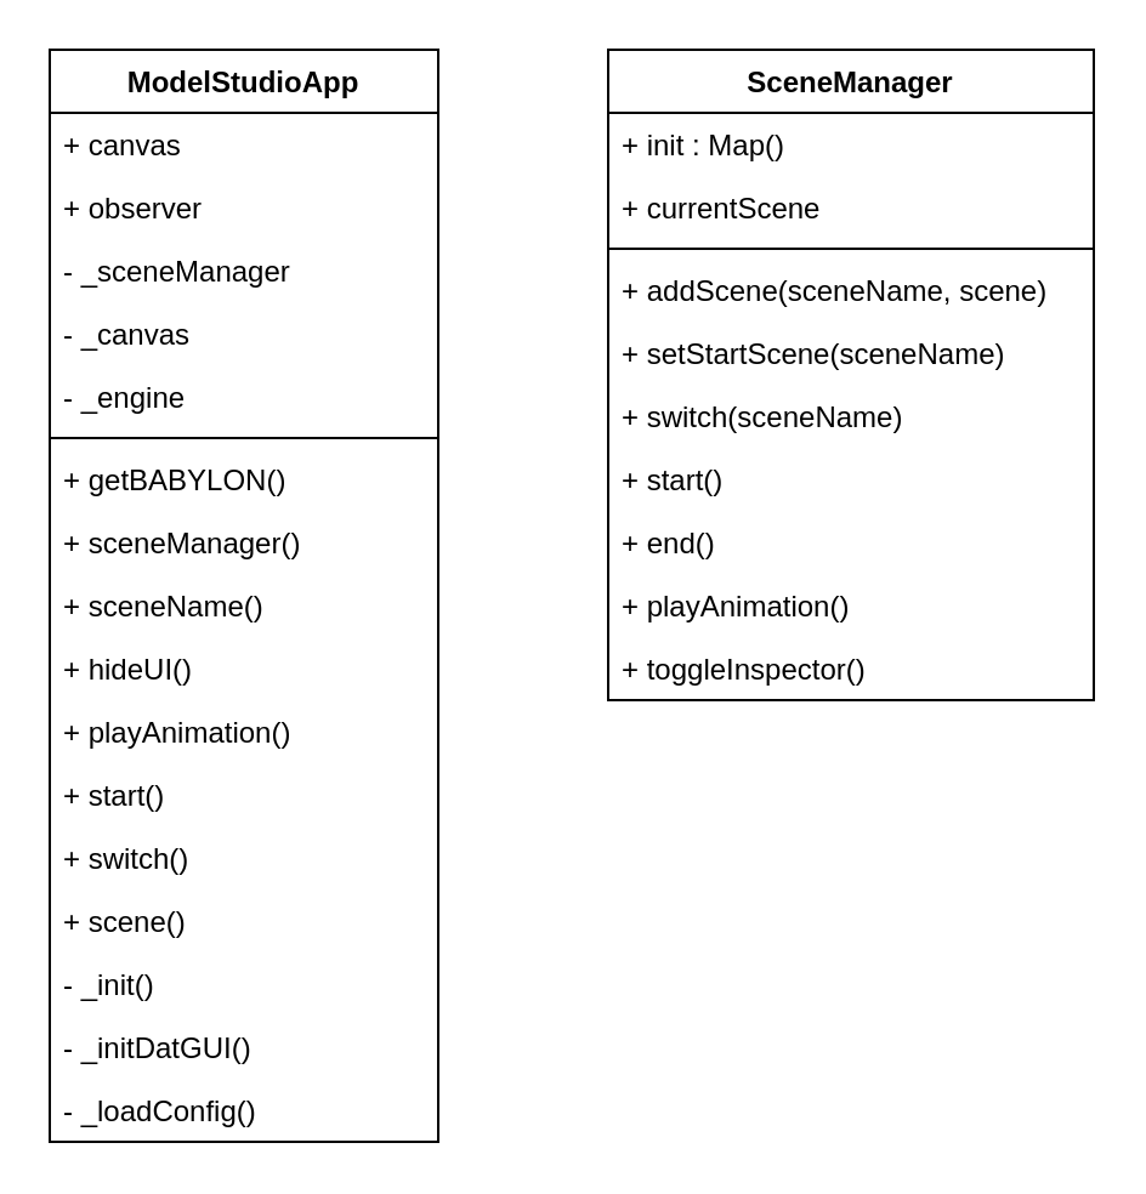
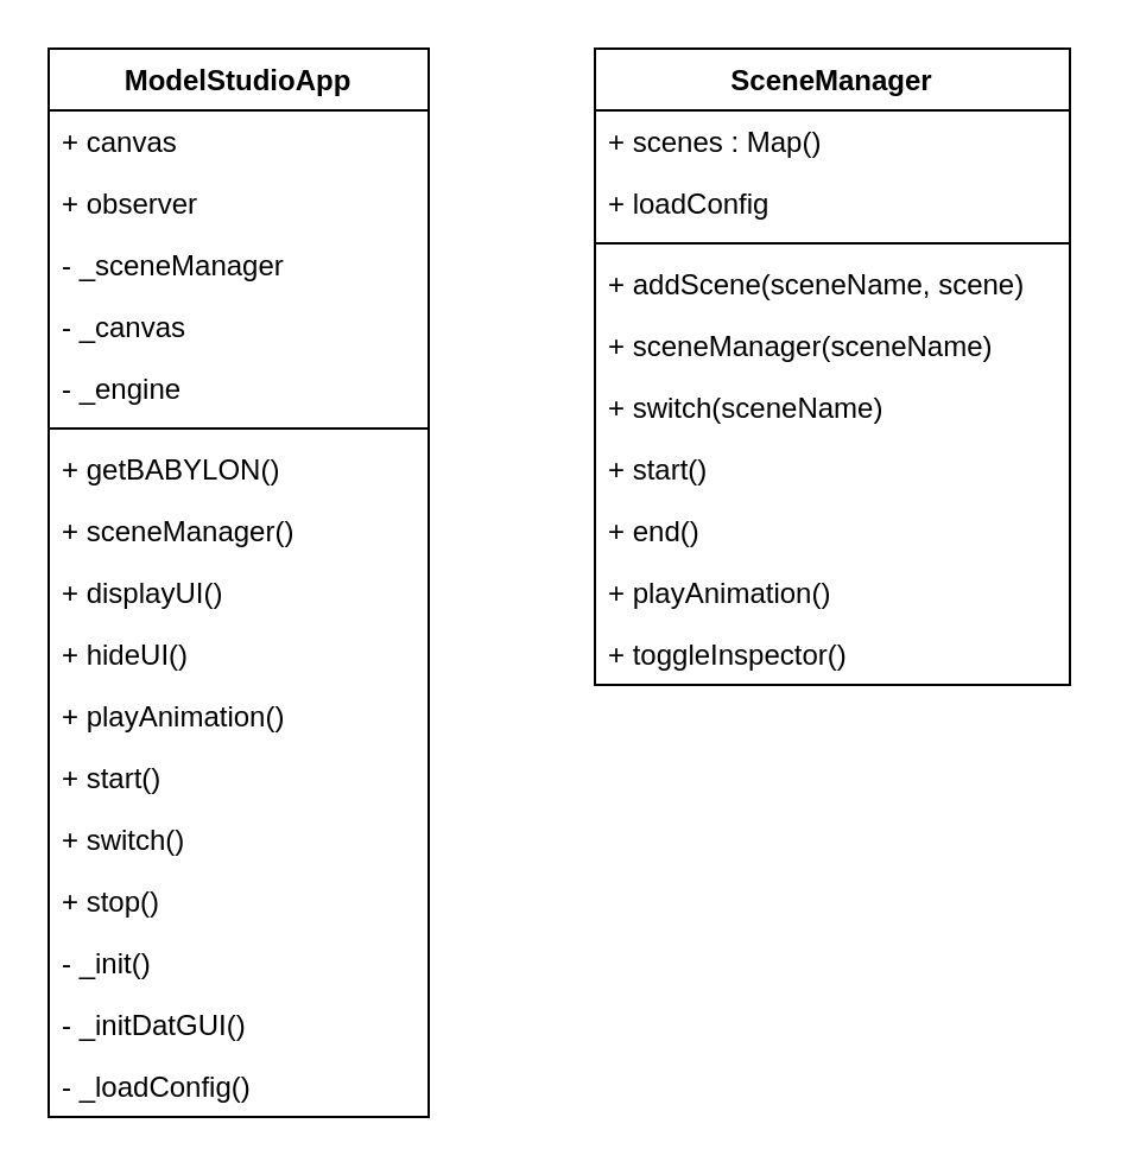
- <mxCell id="21" value="+ init : Map()" style="text;strokeColor=none;fillColor=none;align=left;verticalAlign=top;spacingLeft=4;spacingRight=4;overflow=hidden;rotatable=0;points=[[0,0.5],[1,0.5]];portConstraint=eastwest;" vertex="1" parent="20"><mxGeometry y="26" width="200" height="26" as="geometry" /></mxCell>
+ <mxCell id="21" value="+ scenes : Map()" style="text;strokeColor=none;fillColor=none;align=left;verticalAlign=top;spacingLeft=4;spacingRight=4;overflow=hidden;rotatable=0;points=[[0,0.5],[1,0.5]];portConstraint=eastwest;" vertex="1" parent="20"><mxGeometry y="26" width="200" height="26" as="geometry" /></mxCell>
- <mxCell id="22" value="+ currentScene" style="text;strokeColor=none;fillColor=none;align=left;verticalAlign=top;spacingLeft=4;spacingRight=4;overflow=hidden;rotatable=0;points=[[0,0.5],[1,0.5]];portConstraint=eastwest;" vertex="1" parent="20"><mxGeometry y="52" width="200" height="26" as="geometry" /></mxCell>
+ <mxCell id="22" value="+ loadConfig" style="text;strokeColor=none;fillColor=none;align=left;verticalAlign=top;spacingLeft=4;spacingRight=4;overflow=hidden;rotatable=0;points=[[0,0.5],[1,0.5]];portConstraint=eastwest;" vertex="1" parent="20"><mxGeometry y="52" width="200" height="26" as="geometry" /></mxCell>
- <mxCell id="25" value="+ setStartScene(sceneName)" style="text;strokeColor=none;fillColor=none;align=left;verticalAlign=top;spacingLeft=4;spacingRight=4;overflow=hidden;rotatable=0;points=[[0,0.5],[1,0.5]];portConstraint=eastwest;" vertex="1" parent="20"><mxGeometry y="112" width="200" height="26" as="geometry" /></mxCell>
+ <mxCell id="25" value="+ sceneManager(sceneName)" style="text;strokeColor=none;fillColor=none;align=left;verticalAlign=top;spacingLeft=4;spacingRight=4;overflow=hidden;rotatable=0;points=[[0,0.5],[1,0.5]];portConstraint=eastwest;" vertex="1" parent="20"><mxGeometry y="112" width="200" height="26" as="geometry" /></mxCell>
- <mxCell id="11" value="+ sceneName()" style="text;strokeColor=none;fillColor=none;align=left;verticalAlign=top;spacingLeft=4;spacingRight=4;overflow=hidden;rotatable=0;points=[[0,0.5],[1,0.5]];portConstraint=eastwest;" vertex="1" parent="2"><mxGeometry y="216" width="160" height="26" as="geometry" /></mxCell>
+ <mxCell id="11" value="+ displayUI()" style="text;strokeColor=none;fillColor=none;align=left;verticalAlign=top;spacingLeft=4;spacingRight=4;overflow=hidden;rotatable=0;points=[[0,0.5],[1,0.5]];portConstraint=eastwest;" vertex="1" parent="2"><mxGeometry y="216" width="160" height="26" as="geometry" /></mxCell>
- <mxCell id="16" value="+ scene()" style="text;strokeColor=none;fillColor=none;align=left;verticalAlign=top;spacingLeft=4;spacingRight=4;overflow=hidden;rotatable=0;points=[[0,0.5],[1,0.5]];portConstraint=eastwest;" vertex="1" parent="2"><mxGeometry y="346" width="160" height="26" as="geometry" /></mxCell>
+ <mxCell id="16" value="+ stop()" style="text;strokeColor=none;fillColor=none;align=left;verticalAlign=top;spacingLeft=4;spacingRight=4;overflow=hidden;rotatable=0;points=[[0,0.5],[1,0.5]];portConstraint=eastwest;" vertex="1" parent="2"><mxGeometry y="346" width="160" height="26" as="geometry" /></mxCell>
